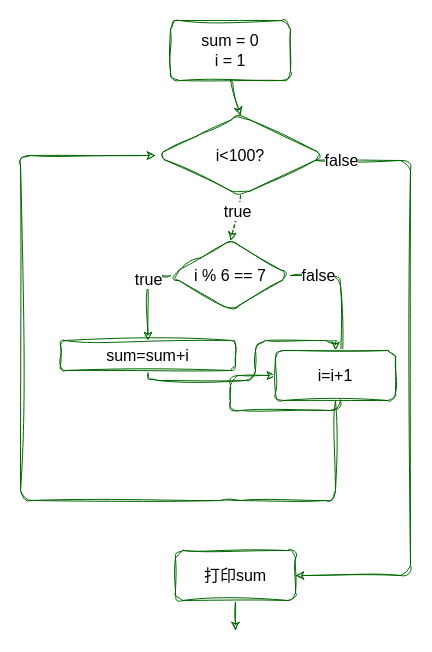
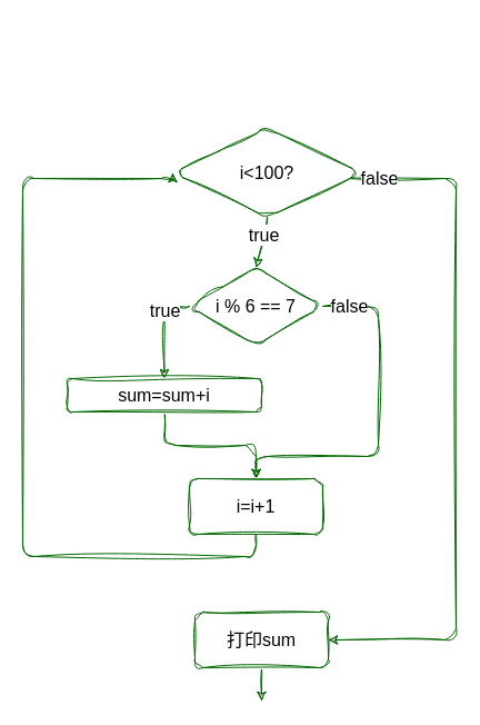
- <mxCell id="3" value="sum = 0&lt;div&gt;i = 1&lt;/div&gt;" style="rounded=1;whiteSpace=wrap;html=1;fontSize=16;sketch=1;curveFitting=1;jiggle=2;strokeColor=#006600;" parent="1" vertex="1"><mxGeometry x="170" y="20" width="120" height="60" as="geometry" /></mxCell>
- <mxCell id="2" style="edgeStyle=none;html=1;exitX=0.5;exitY=1;exitDx=0;exitDy=0;entryX=0.5;entryY=0;entryDx=0;entryDy=0;fontSize=16;sketch=1;curveFitting=1;jiggle=2;rounded=1;strokeColor=#006600;" parent="1" source="3" target="8" edge="1"><mxGeometry relative="1" as="geometry" /></mxCell>
- <mxCell id="6" style="edgeStyle=none;html=1;exitX=0.5;exitY=1;exitDx=0;exitDy=0;entryX=0.5;entryY=0;entryDx=0;entryDy=0;fontSize=16;sketch=1;curveFitting=1;jiggle=2;rounded=1;strokeColor=#006600;dashed=1;" parent="1" source="8" target="13" edge="1"><mxGeometry relative="1" as="geometry" /></mxCell>
+ <mxCell id="6" style="edgeStyle=none;html=1;exitX=0.5;exitY=1;exitDx=0;exitDy=0;entryX=0.5;entryY=0;entryDx=0;entryDy=0;fontSize=16;sketch=1;curveFitting=1;jiggle=2;rounded=1;strokeColor=#006600;" parent="1" source="8" target="13" edge="1"><mxGeometry relative="1" as="geometry" /></mxCell>
- <mxCell id="17" value="i=i+1" style="rounded=1;whiteSpace=wrap;html=1;fontSize=16;sketch=1;curveFitting=1;jiggle=2;strokeColor=#006600;" parent="1" vertex="1"><mxGeometry x="275" y="350" width="120" height="50" as="geometry" /></mxCell>
+ <mxCell id="17" value="i=i+1" style="rounded=1;whiteSpace=wrap;html=1;fontSize=16;sketch=1;curveFitting=1;jiggle=2;strokeColor=#006600;" parent="1" vertex="1"><mxGeometry x="170" y="430" width="120" height="50" as="geometry" /></mxCell>
